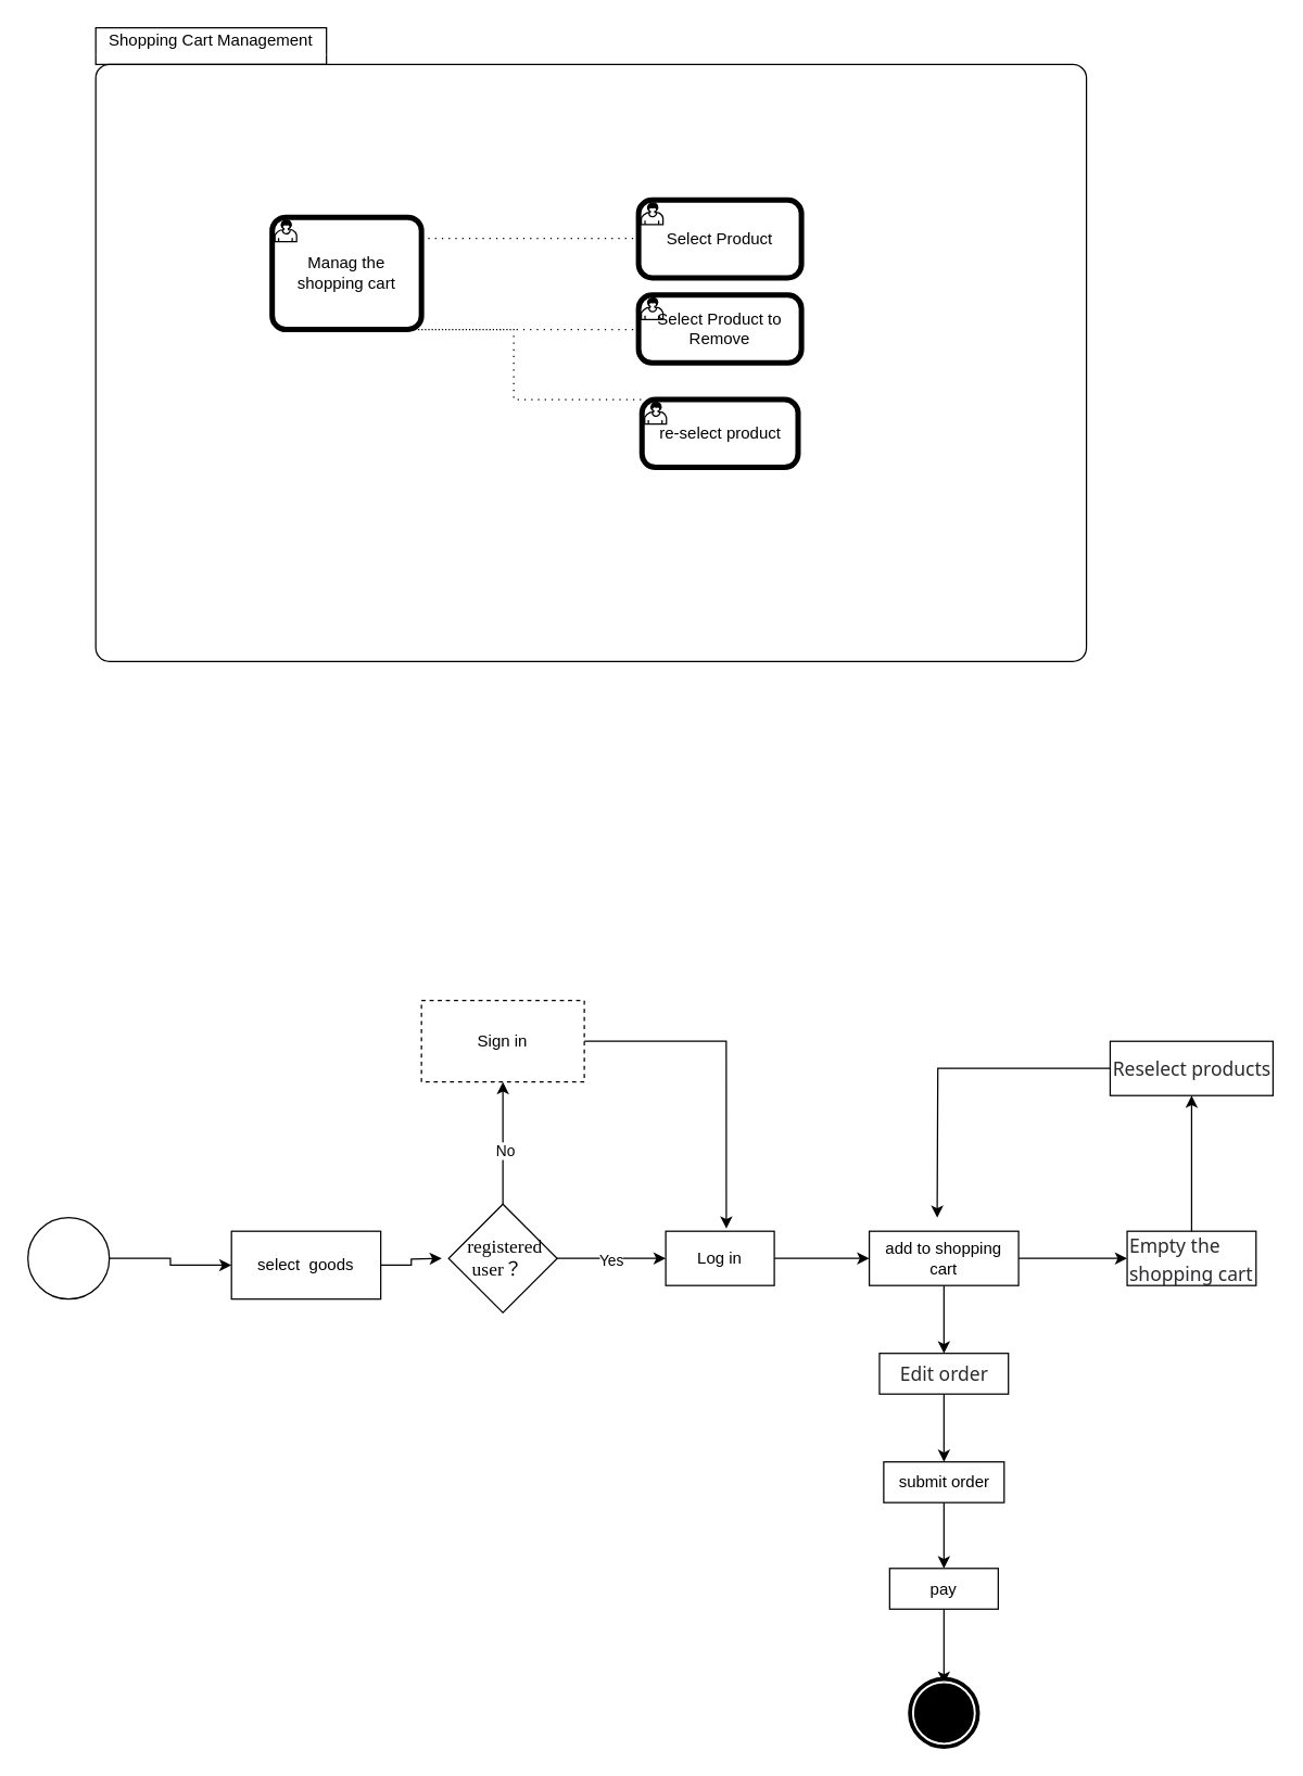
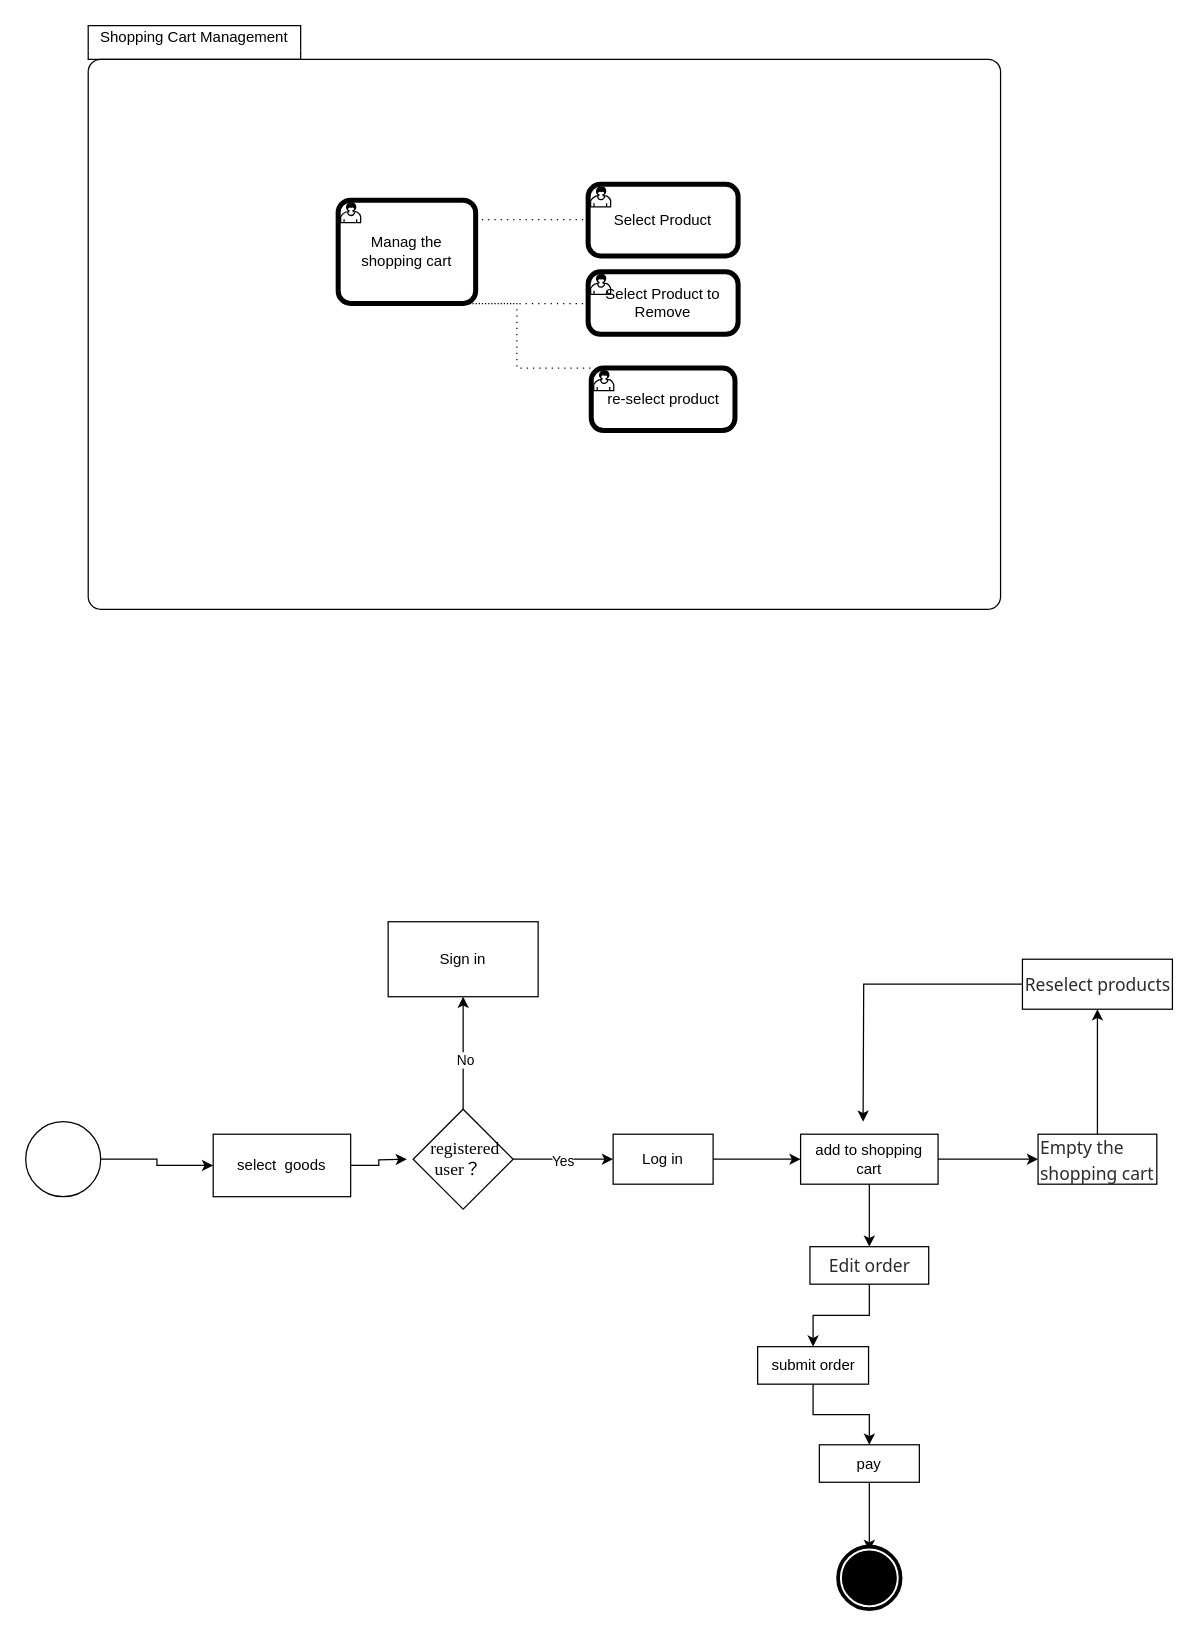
- <mxCell id="33" value="Manag the shopping cart" style="points=[[0.25,0,0],[0.5,0,0],[0.75,0,0],[1,0.25,0],[1,0.5,0],[1,0.75,0],[0.75,1,0],[0.5,1,0],[0.25,1,0],[0,0.75,0],[0,0.5,0],[0,0.25,0]];shape=mxgraph.bpmn.task;whiteSpace=wrap;rectStyle=rounded;size=10;html=1;container=1;expand=0;collapsible=0;bpmnShapeType=call;taskMarker=user;" vertex="1" parent="29"><mxGeometry x="130" y="112.67" width="110" height="82.67" as="geometry" /></mxCell>
+ <mxCell id="33" value="Manag the shopping cart" style="points=[[0.25,0,0],[0.5,0,0],[0.75,0,0],[1,0.25,0],[1,0.5,0],[1,0.75,0],[0.75,1,0],[0.5,1,0],[0.25,1,0],[0,0.75,0],[0,0.5,0],[0,0.25,0]];shape=mxgraph.bpmn.task;whiteSpace=wrap;rectStyle=rounded;size=10;html=1;container=1;expand=0;collapsible=0;bpmnShapeType=call;taskMarker=user;" vertex="1" parent="29"><mxGeometry x="200" y="112.67" width="110" height="82.67" as="geometry" /></mxCell>
- <mxCell id="12" value="Sign in" style="whiteSpace=wrap;html=1;dashed=1;" parent="1" vertex="1"><mxGeometry x="310" y="737" width="120" height="60" as="geometry" /></mxCell>
+ <mxCell id="12" value="Sign in" style="whiteSpace=wrap;html=1;" parent="1" vertex="1"><mxGeometry x="310" y="737" width="120" height="60" as="geometry" /></mxCell>
- <mxCell id="11" style="edgeStyle=orthogonalEdgeStyle;rounded=0;orthogonalLoop=1;jettySize=auto;html=1;entryX=0.558;entryY=-0.05;entryDx=0;entryDy=0;entryPerimeter=0;" parent="1" source="12" target="14" edge="1"><mxGeometry relative="1" as="geometry" /></mxCell>
- <mxCell id="25" value="submit order" style="whiteSpace=wrap;html=1;" parent="1" vertex="1"><mxGeometry x="650.63" y="1077" width="88.75" height="30" as="geometry" /></mxCell>
+ <mxCell id="25" value="submit order" style="whiteSpace=wrap;html=1;" parent="1" vertex="1"><mxGeometry x="605.63" y="1077" width="88.75" height="30" as="geometry" /></mxCell>
